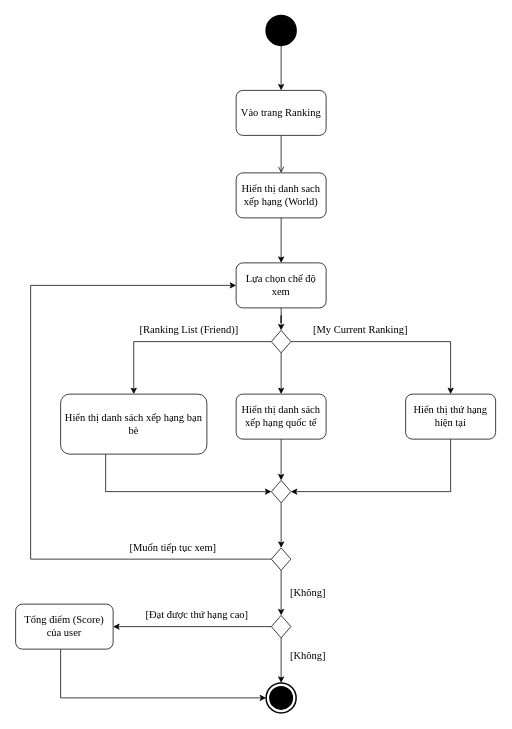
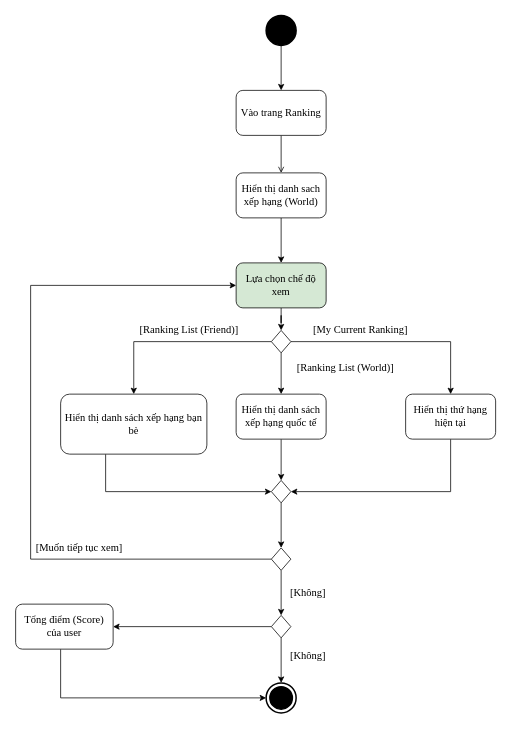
- <mxCell id="9" value="Lựa chọn chế độ xem" style="rounded=1;whiteSpace=wrap;html=1;fontFamily=Verdana;fontSize=14;" vertex="1" parent="1"><mxGeometry x="314" y="350" width="120" height="60" as="geometry" /></mxCell>
+ <mxCell id="9" value="Lựa chọn chế độ xem" style="rounded=1;whiteSpace=wrap;html=1;fontFamily=Verdana;fontSize=14;fillColor=#d5e8d4;" vertex="1" parent="1"><mxGeometry x="314" y="350" width="120" height="60" as="geometry" /></mxCell>
+ <mxCell id="29" value="[Ranking List (World)]" style="text;html=1;strokeColor=none;fillColor=none;align=center;verticalAlign=middle;whiteSpace=wrap;rounded=0;fontFamily=Verdana;fontSize=14;" vertex="1" parent="1"><mxGeometry x="380" y="480" width="160" height="20" as="geometry" /></mxCell>
- <mxCell id="32" value="[Muốn tiếp tục xem]" style="text;html=1;strokeColor=none;fillColor=none;align=center;verticalAlign=middle;whiteSpace=wrap;rounded=0;fontFamily=Verdana;fontSize=14;" vertex="1" parent="1"><mxGeometry x="150" y="720" width="160" height="20" as="geometry" /></mxCell>
+ <mxCell id="32" value="[Muốn tiếp tục xem]" style="text;html=1;strokeColor=none;fillColor=none;align=center;verticalAlign=middle;whiteSpace=wrap;rounded=0;fontFamily=Verdana;fontSize=14;" vertex="1" parent="1"><mxGeometry x="25" y="720" width="160" height="20" as="geometry" /></mxCell>
- <mxCell id="36" value="[Đạt được thứ hạng cao]" style="text;html=1;strokeColor=none;fillColor=none;align=center;verticalAlign=middle;whiteSpace=wrap;rounded=0;fontFamily=Verdana;fontSize=14;" vertex="1" parent="1"><mxGeometry x="170" y="810" width="184" height="20" as="geometry" /></mxCell>
